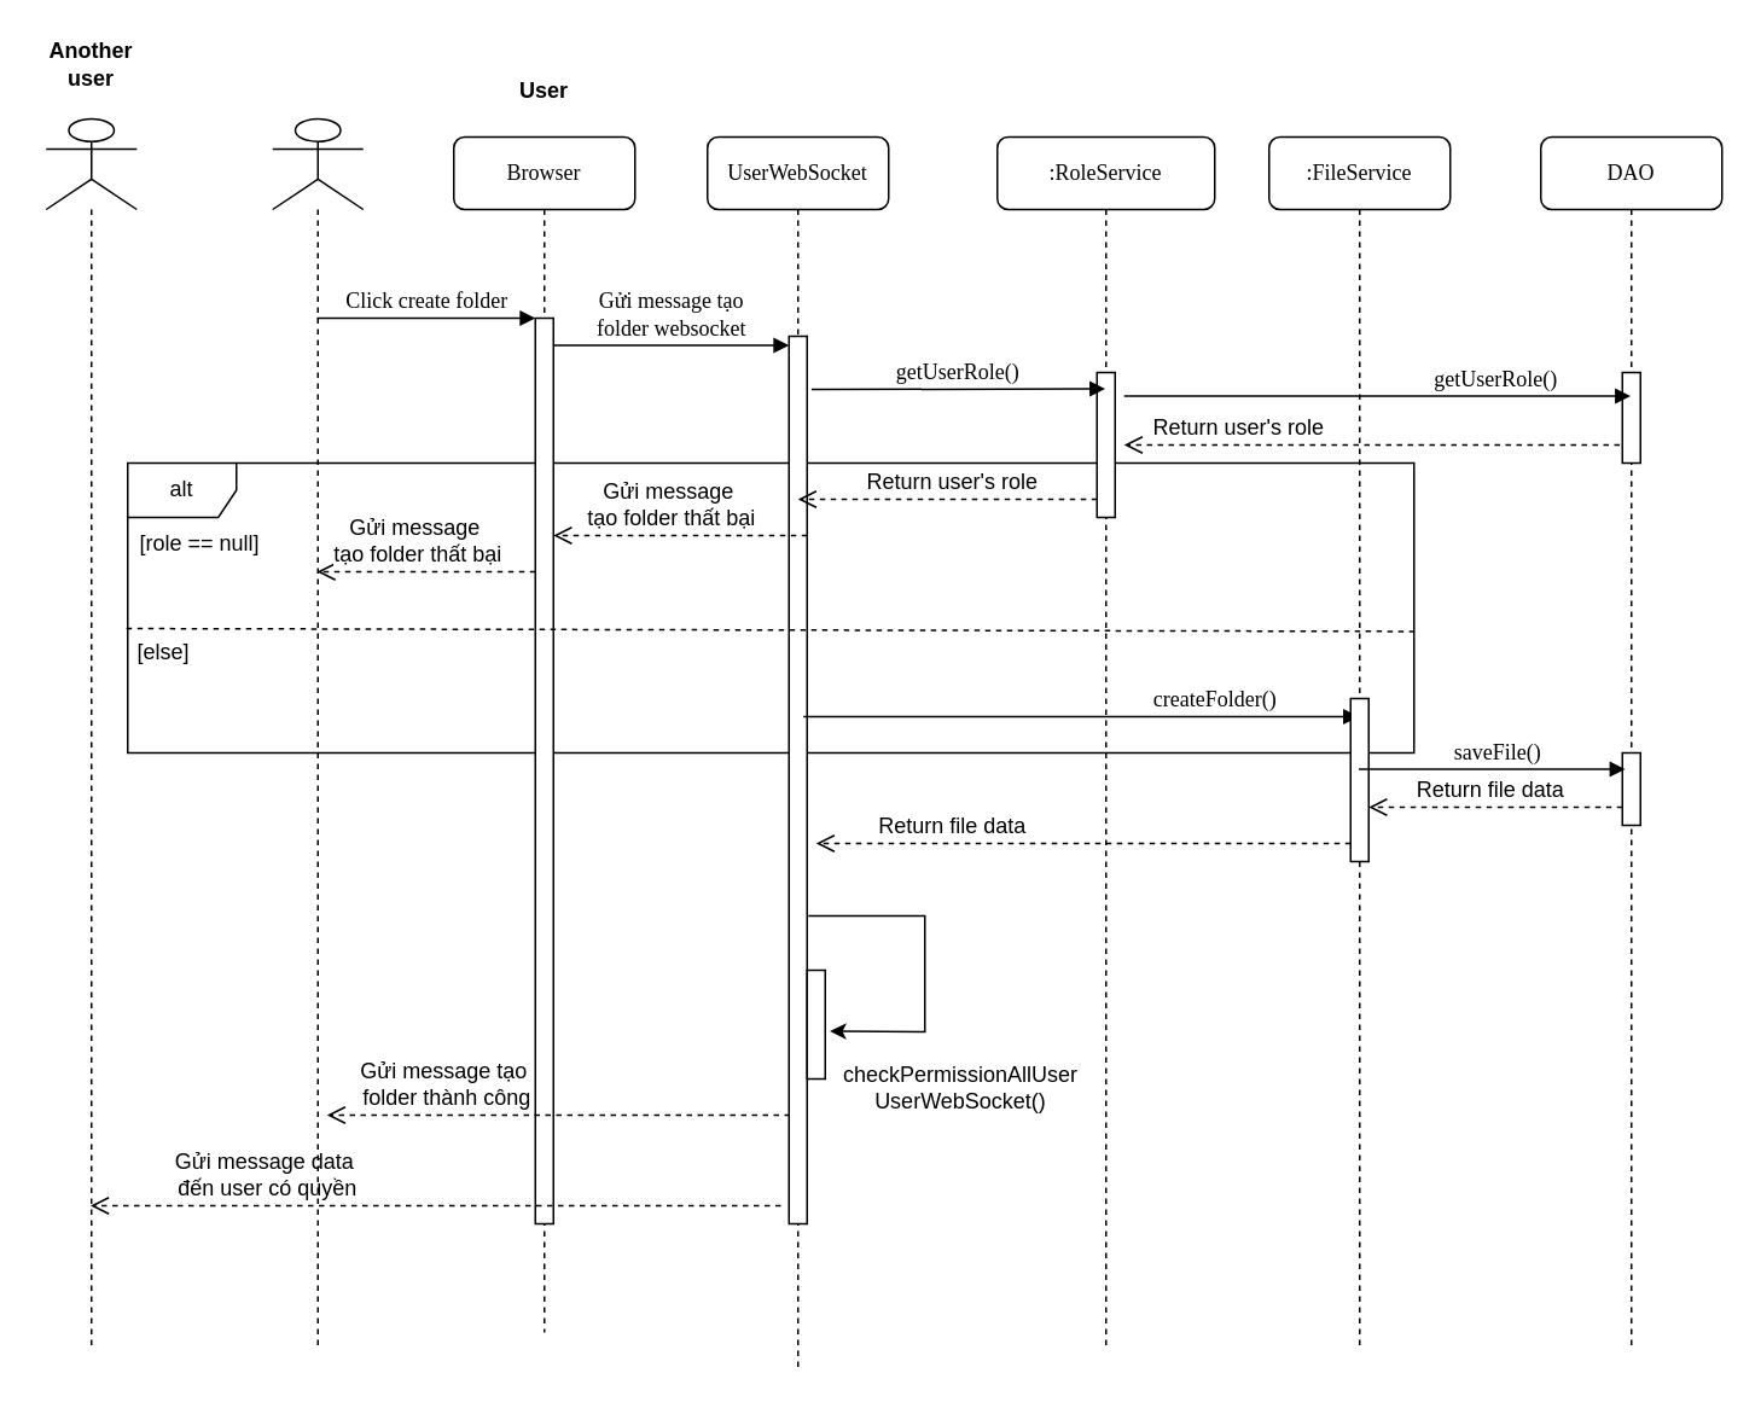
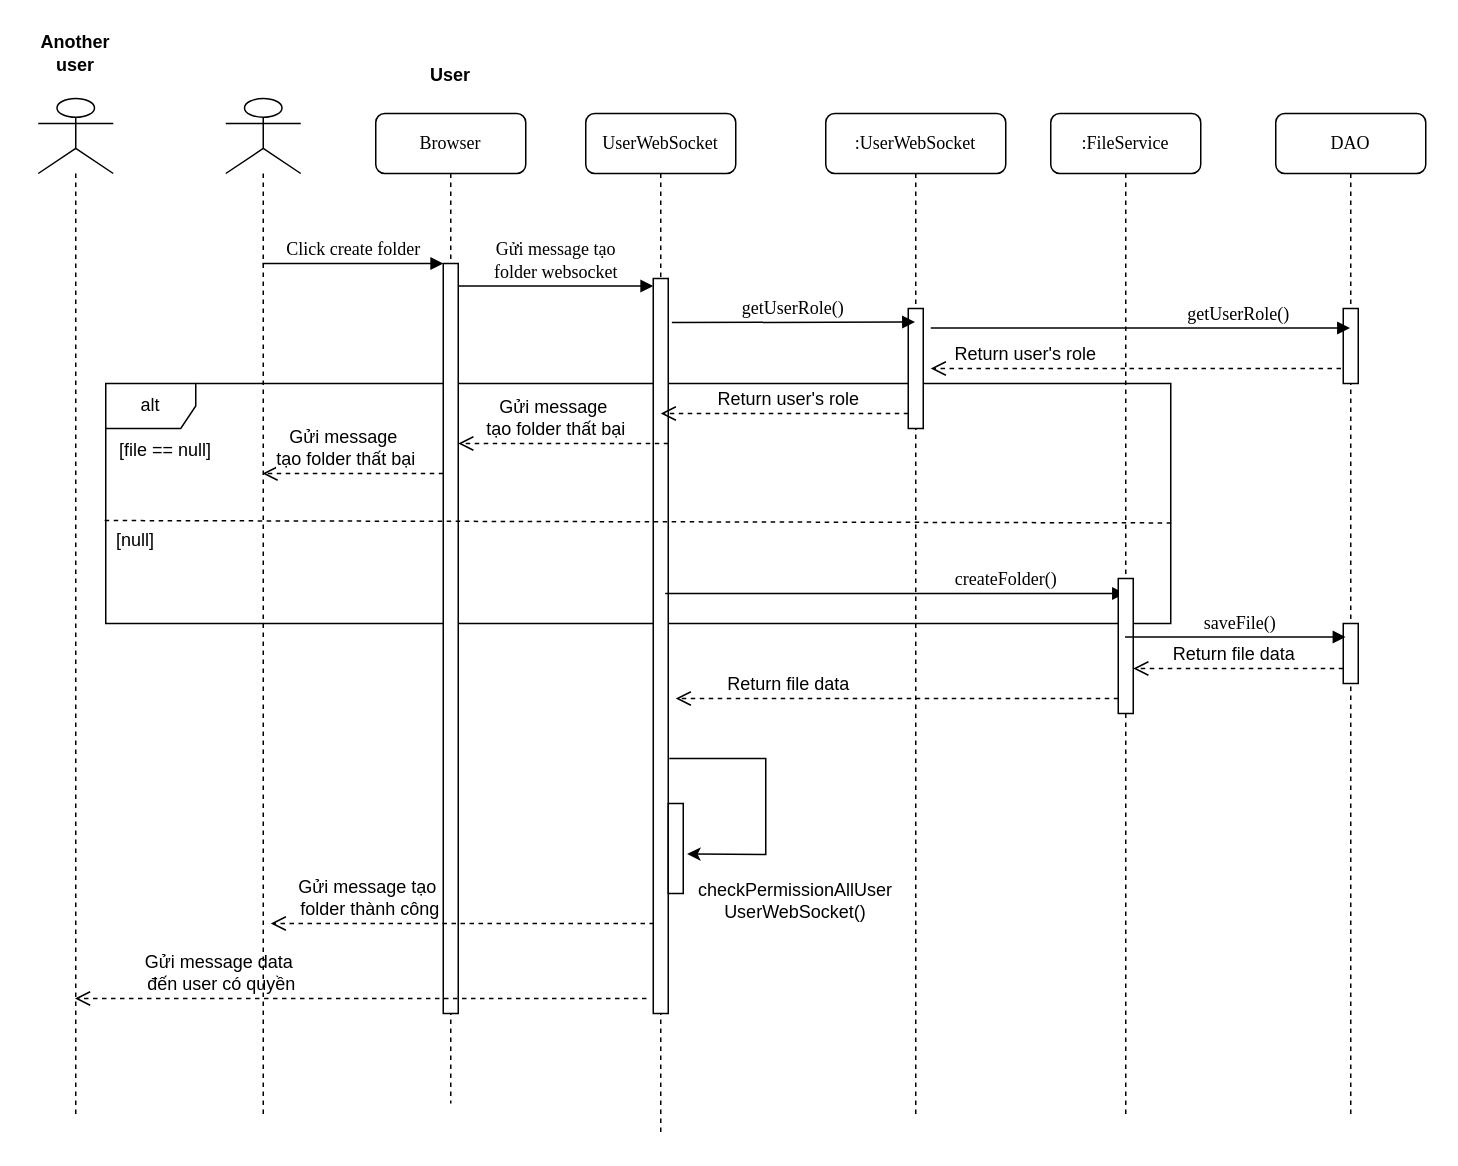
- <mxCell id="8" value=":RoleService" style="shape=umlLifeline;perimeter=lifelinePerimeter;whiteSpace=wrap;html=1;container=1;collapsible=0;recursiveResize=0;outlineConnect=0;rounded=1;shadow=0;comic=0;labelBackgroundColor=none;strokeWidth=1;fontFamily=Verdana;fontSize=12;align=center;" vertex="1" parent="1"><mxGeometry x="550" y="75" width="120" height="670" as="geometry" /></mxCell>
+ <mxCell id="8" value=":UserWebSocket" style="shape=umlLifeline;perimeter=lifelinePerimeter;whiteSpace=wrap;html=1;container=1;collapsible=0;recursiveResize=0;outlineConnect=0;rounded=1;shadow=0;comic=0;labelBackgroundColor=none;strokeWidth=1;fontFamily=Verdana;fontSize=12;align=center;" vertex="1" parent="1"><mxGeometry x="550" y="75" width="120" height="670" as="geometry" /></mxCell>
- <mxCell id="32" value="[role == null]" style="text;html=1;strokeColor=none;fillColor=none;align=center;verticalAlign=middle;whiteSpace=wrap;rounded=0;" vertex="1" parent="1"><mxGeometry x="70" y="285" width="80" height="30" as="geometry" /></mxCell>
+ <mxCell id="32" value="[file == null]" style="text;html=1;strokeColor=none;fillColor=none;align=center;verticalAlign=middle;whiteSpace=wrap;rounded=0;" vertex="1" parent="1"><mxGeometry x="70" y="285" width="80" height="30" as="geometry" /></mxCell>
- <mxCell id="33" value="[else]" style="text;html=1;strokeColor=none;fillColor=none;align=center;verticalAlign=middle;whiteSpace=wrap;rounded=0;" vertex="1" parent="1"><mxGeometry x="50" y="345" width="80" height="30" as="geometry" /></mxCell>
+ <mxCell id="33" value="[null]" style="text;html=1;strokeColor=none;fillColor=none;align=center;verticalAlign=middle;whiteSpace=wrap;rounded=0;" vertex="1" parent="1"><mxGeometry x="50" y="345" width="80" height="30" as="geometry" /></mxCell>
